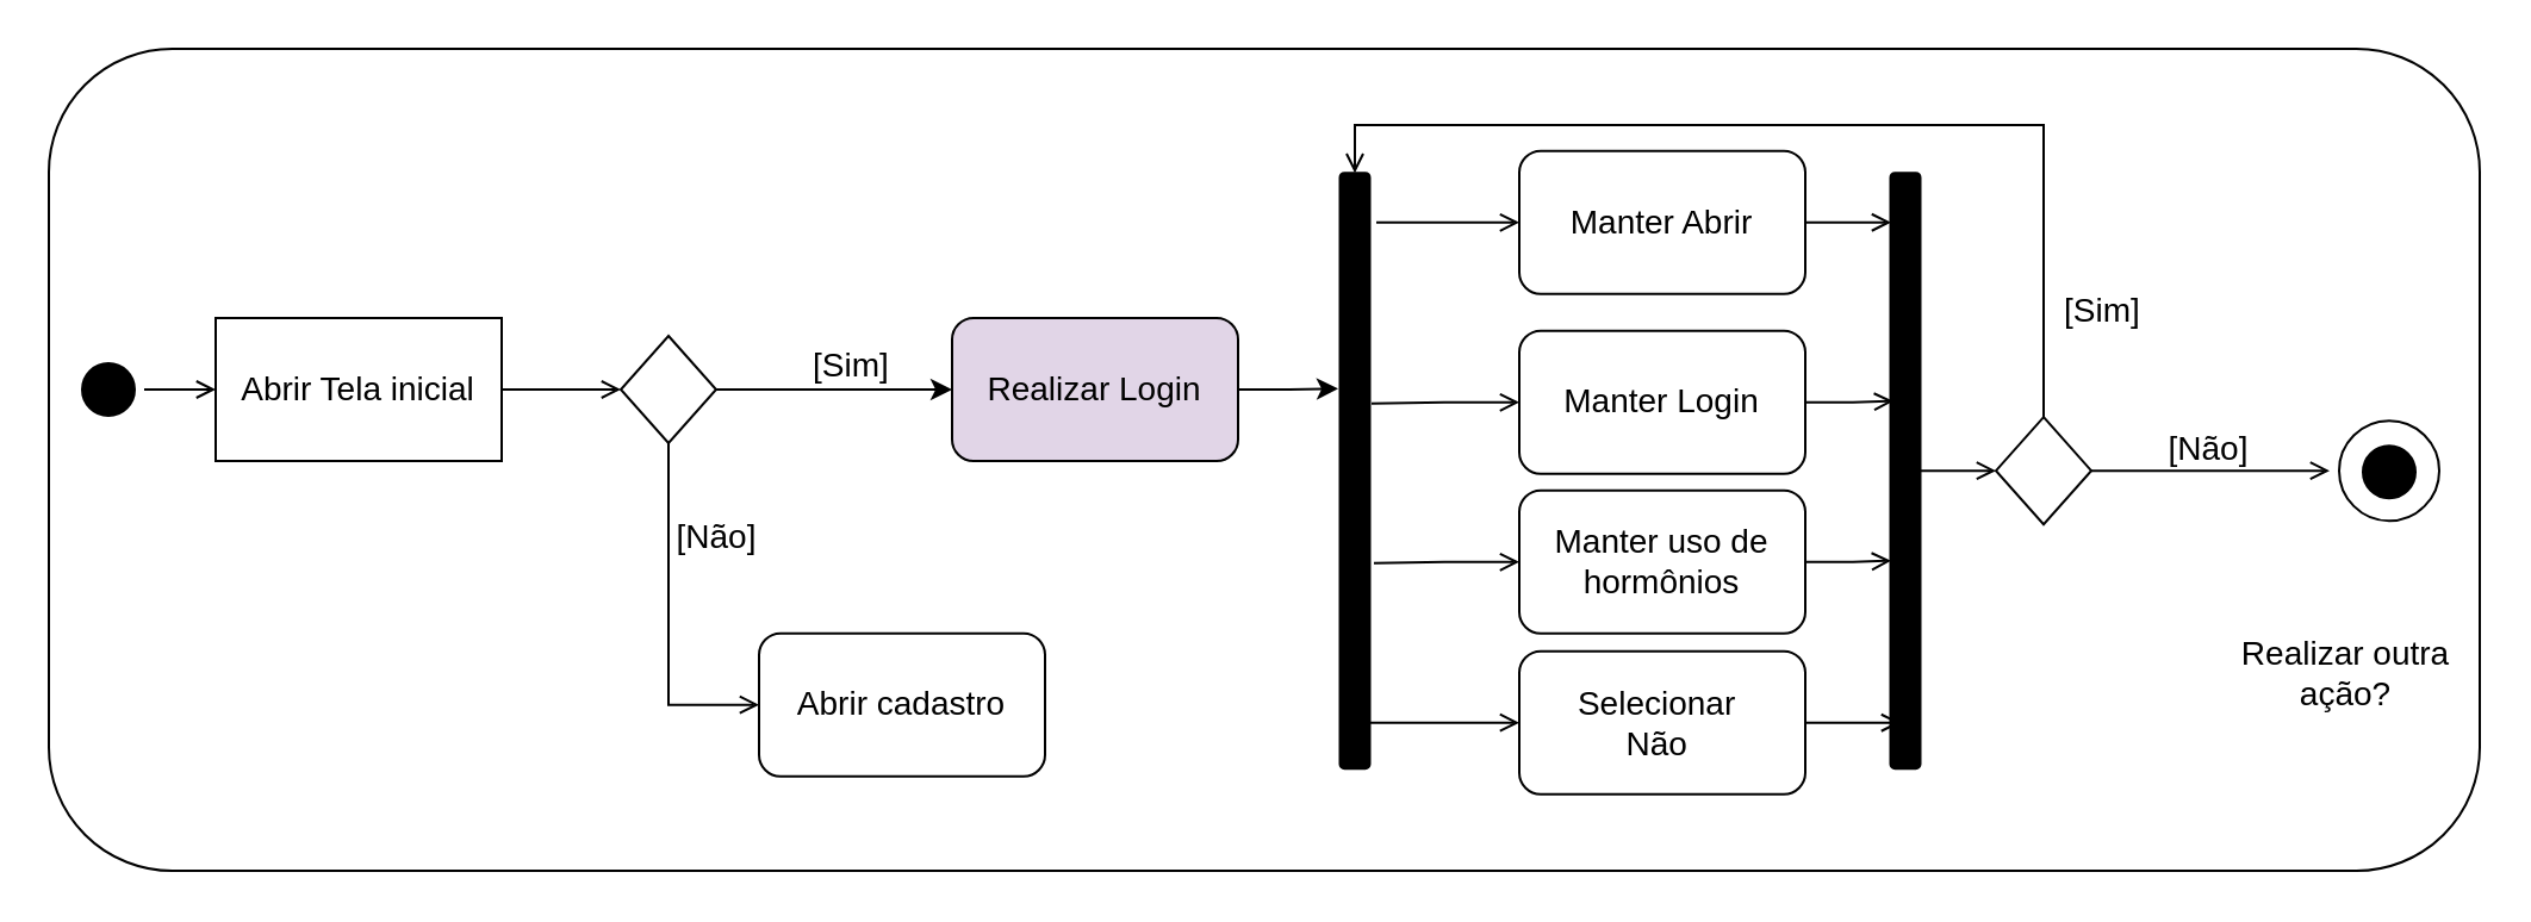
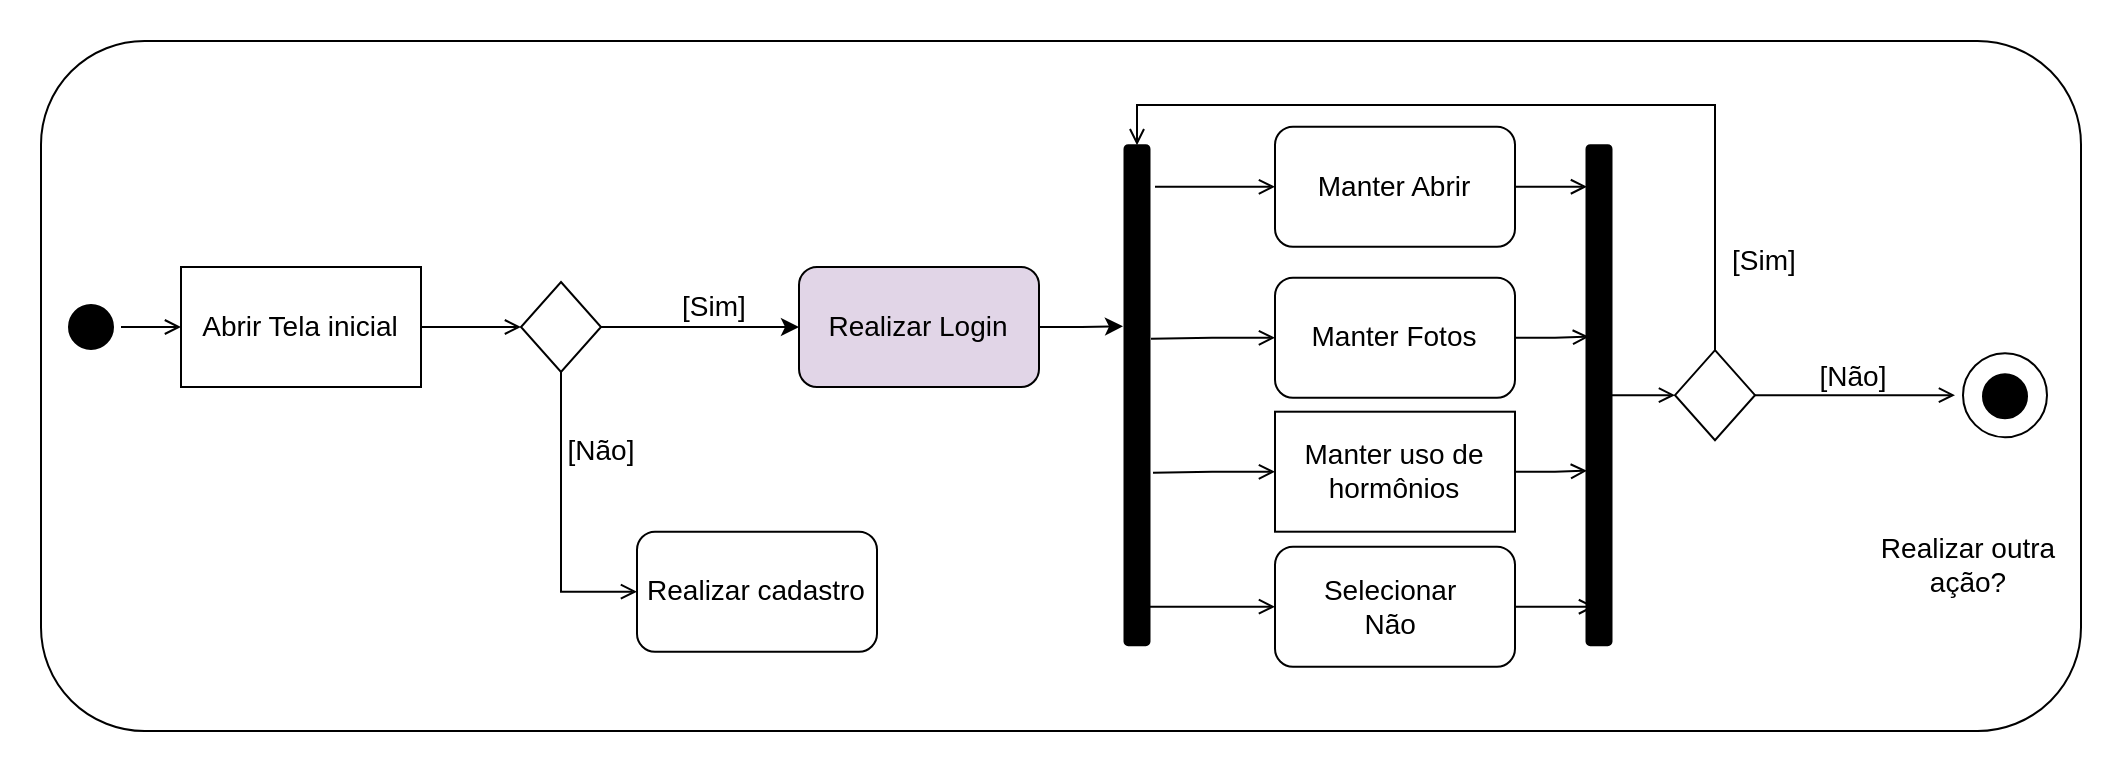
- <mxCell id="22" value="Manter Login" style="rounded=1;whiteSpace=wrap;html=1;fontSize=14;" vertex="1" parent="1"><mxGeometry x="637" y="138.35" width="120" height="60" as="geometry" /></mxCell>
+ <mxCell id="22" value="Manter Fotos" style="rounded=1;whiteSpace=wrap;html=1;fontSize=14;" vertex="1" parent="1"><mxGeometry x="637" y="138.35" width="120" height="60" as="geometry" /></mxCell>
- <mxCell id="25" value="Manter uso de hormônios" style="rounded=1;whiteSpace=wrap;html=1;fontSize=14;" vertex="1" parent="1"><mxGeometry x="637" y="205.35" width="120" height="60" as="geometry" /></mxCell>
+ <mxCell id="25" value="Manter uso de hormônios" style="whiteSpace=wrap;html=1;fontSize=14;rounded=0;" vertex="1" parent="1"><mxGeometry x="637" y="205.35" width="120" height="60" as="geometry" /></mxCell>
- <mxCell id="11" value="Abrir cadastro" style="rounded=1;whiteSpace=wrap;html=1;fontSize=14;" vertex="1" parent="1"><mxGeometry x="318" y="265.35" width="120" height="60" as="geometry" /></mxCell>
+ <mxCell id="11" value="Realizar cadastro" style="rounded=1;whiteSpace=wrap;html=1;fontSize=14;" vertex="1" parent="1"><mxGeometry x="318" y="265.35" width="120" height="60" as="geometry" /></mxCell>
